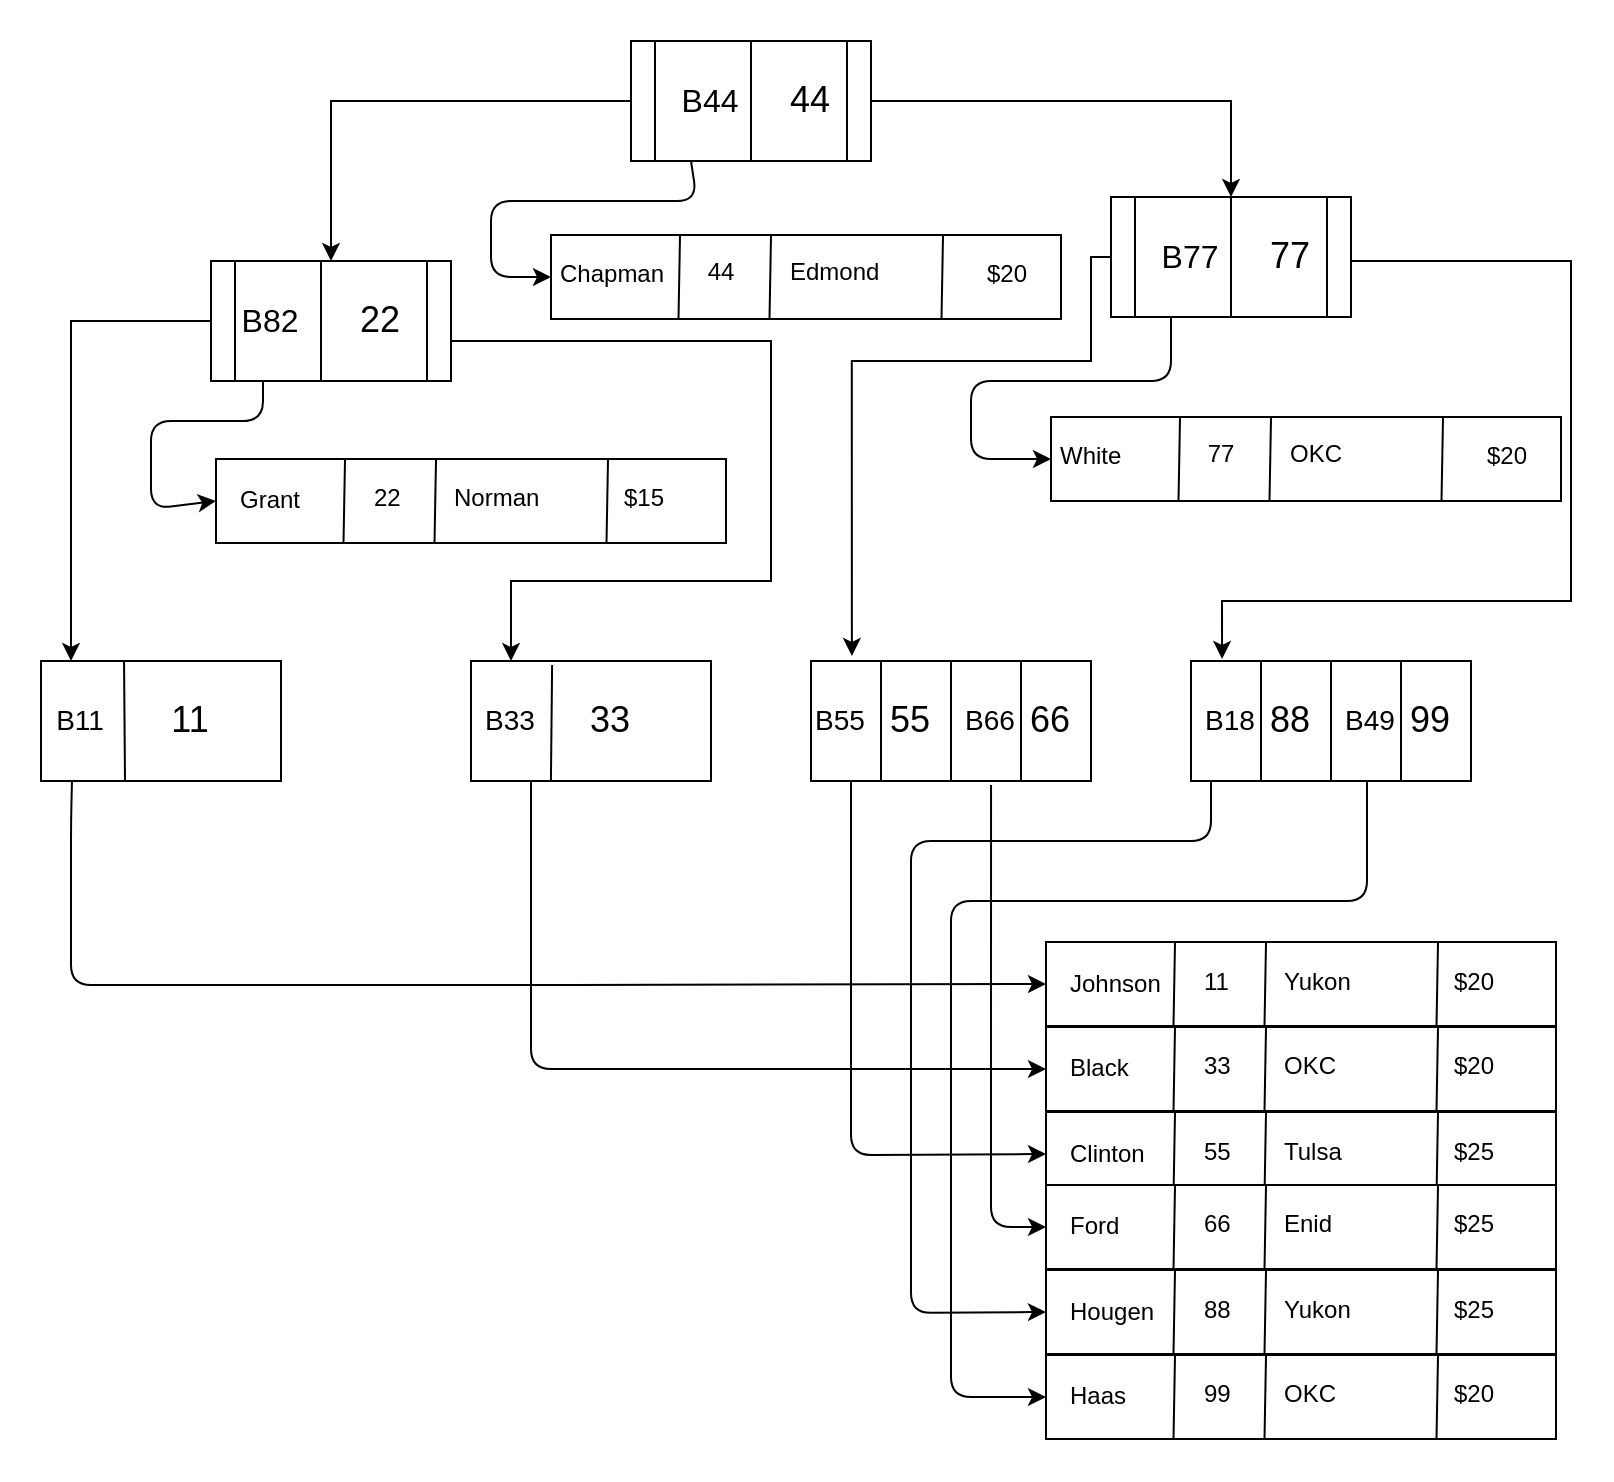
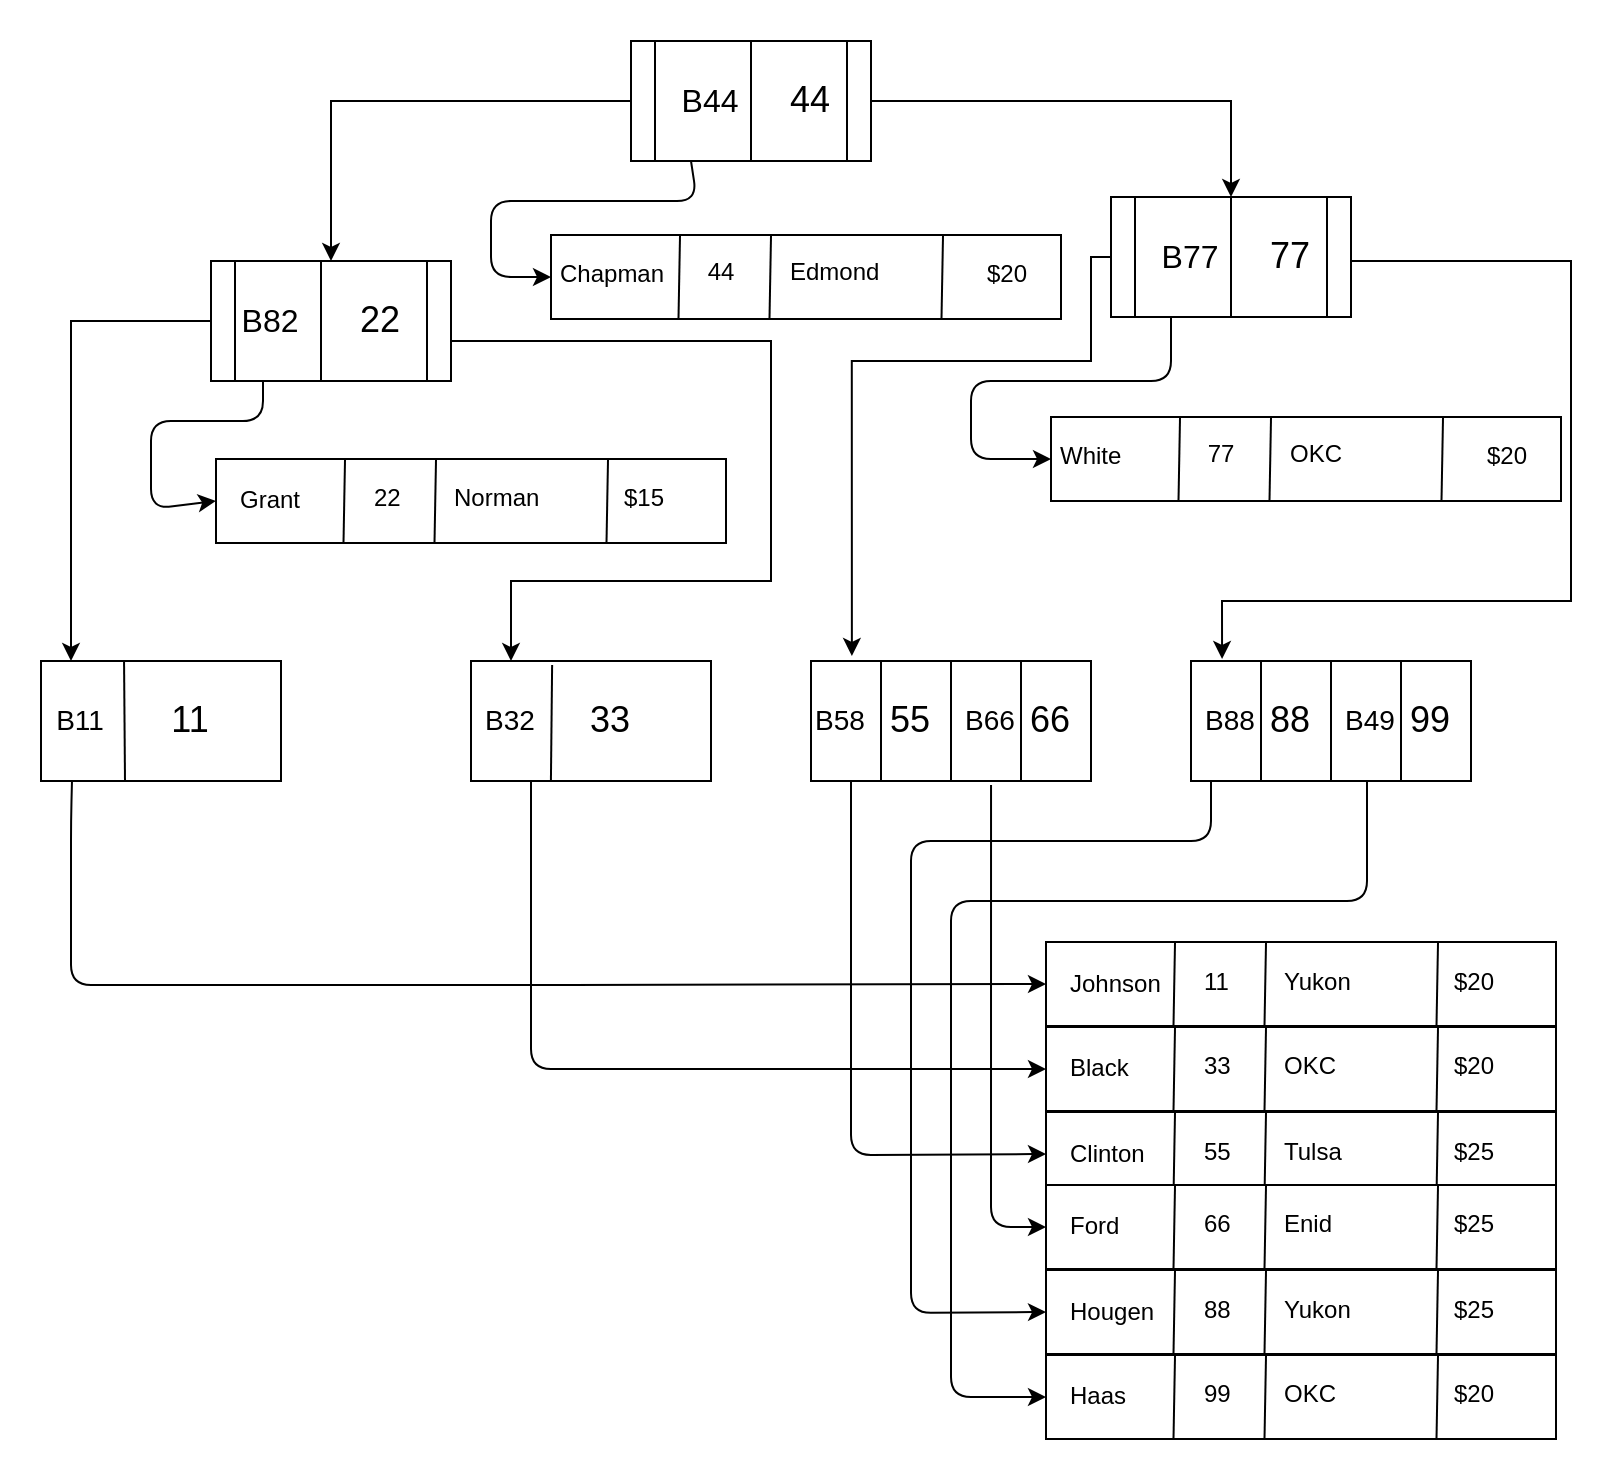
- <mxCell id="48" value="&lt;font style=&quot;font-size: 14px&quot;&gt;B33&lt;/font&gt;" style="text;html=1;strokeColor=none;fillColor=none;align=center;verticalAlign=middle;whiteSpace=wrap;rounded=0;" vertex="1" parent="1"><mxGeometry x="235" y="350" width="40" height="20" as="geometry" /></mxCell>
+ <mxCell id="48" value="&lt;font style=&quot;font-size: 14px&quot;&gt;B32&lt;/font&gt;" style="text;html=1;strokeColor=none;fillColor=none;align=center;verticalAlign=middle;whiteSpace=wrap;rounded=0;" vertex="1" parent="1"><mxGeometry x="235" y="350" width="40" height="20" as="geometry" /></mxCell>
- <mxCell id="44" value="&lt;font style=&quot;font-size: 14px&quot;&gt;B55&lt;/font&gt;" style="text;html=1;strokeColor=none;fillColor=none;align=center;verticalAlign=middle;whiteSpace=wrap;rounded=0;" vertex="1" parent="1"><mxGeometry x="400" y="350" width="40" height="20" as="geometry" /></mxCell>
+ <mxCell id="44" value="&lt;font style=&quot;font-size: 14px&quot;&gt;B58&lt;/font&gt;" style="text;html=1;strokeColor=none;fillColor=none;align=center;verticalAlign=middle;whiteSpace=wrap;rounded=0;" vertex="1" parent="1"><mxGeometry x="400" y="350" width="40" height="20" as="geometry" /></mxCell>
- <mxCell id="46" value="&lt;font style=&quot;font-size: 14px&quot;&gt;B18&lt;/font&gt;" style="text;html=1;strokeColor=none;fillColor=none;align=center;verticalAlign=middle;whiteSpace=wrap;rounded=0;" vertex="1" parent="1"><mxGeometry x="595" y="350" width="40" height="20" as="geometry" /></mxCell>
+ <mxCell id="46" value="&lt;font style=&quot;font-size: 14px&quot;&gt;B88&lt;/font&gt;" style="text;html=1;strokeColor=none;fillColor=none;align=center;verticalAlign=middle;whiteSpace=wrap;rounded=0;" vertex="1" parent="1"><mxGeometry x="595" y="350" width="40" height="20" as="geometry" /></mxCell>
